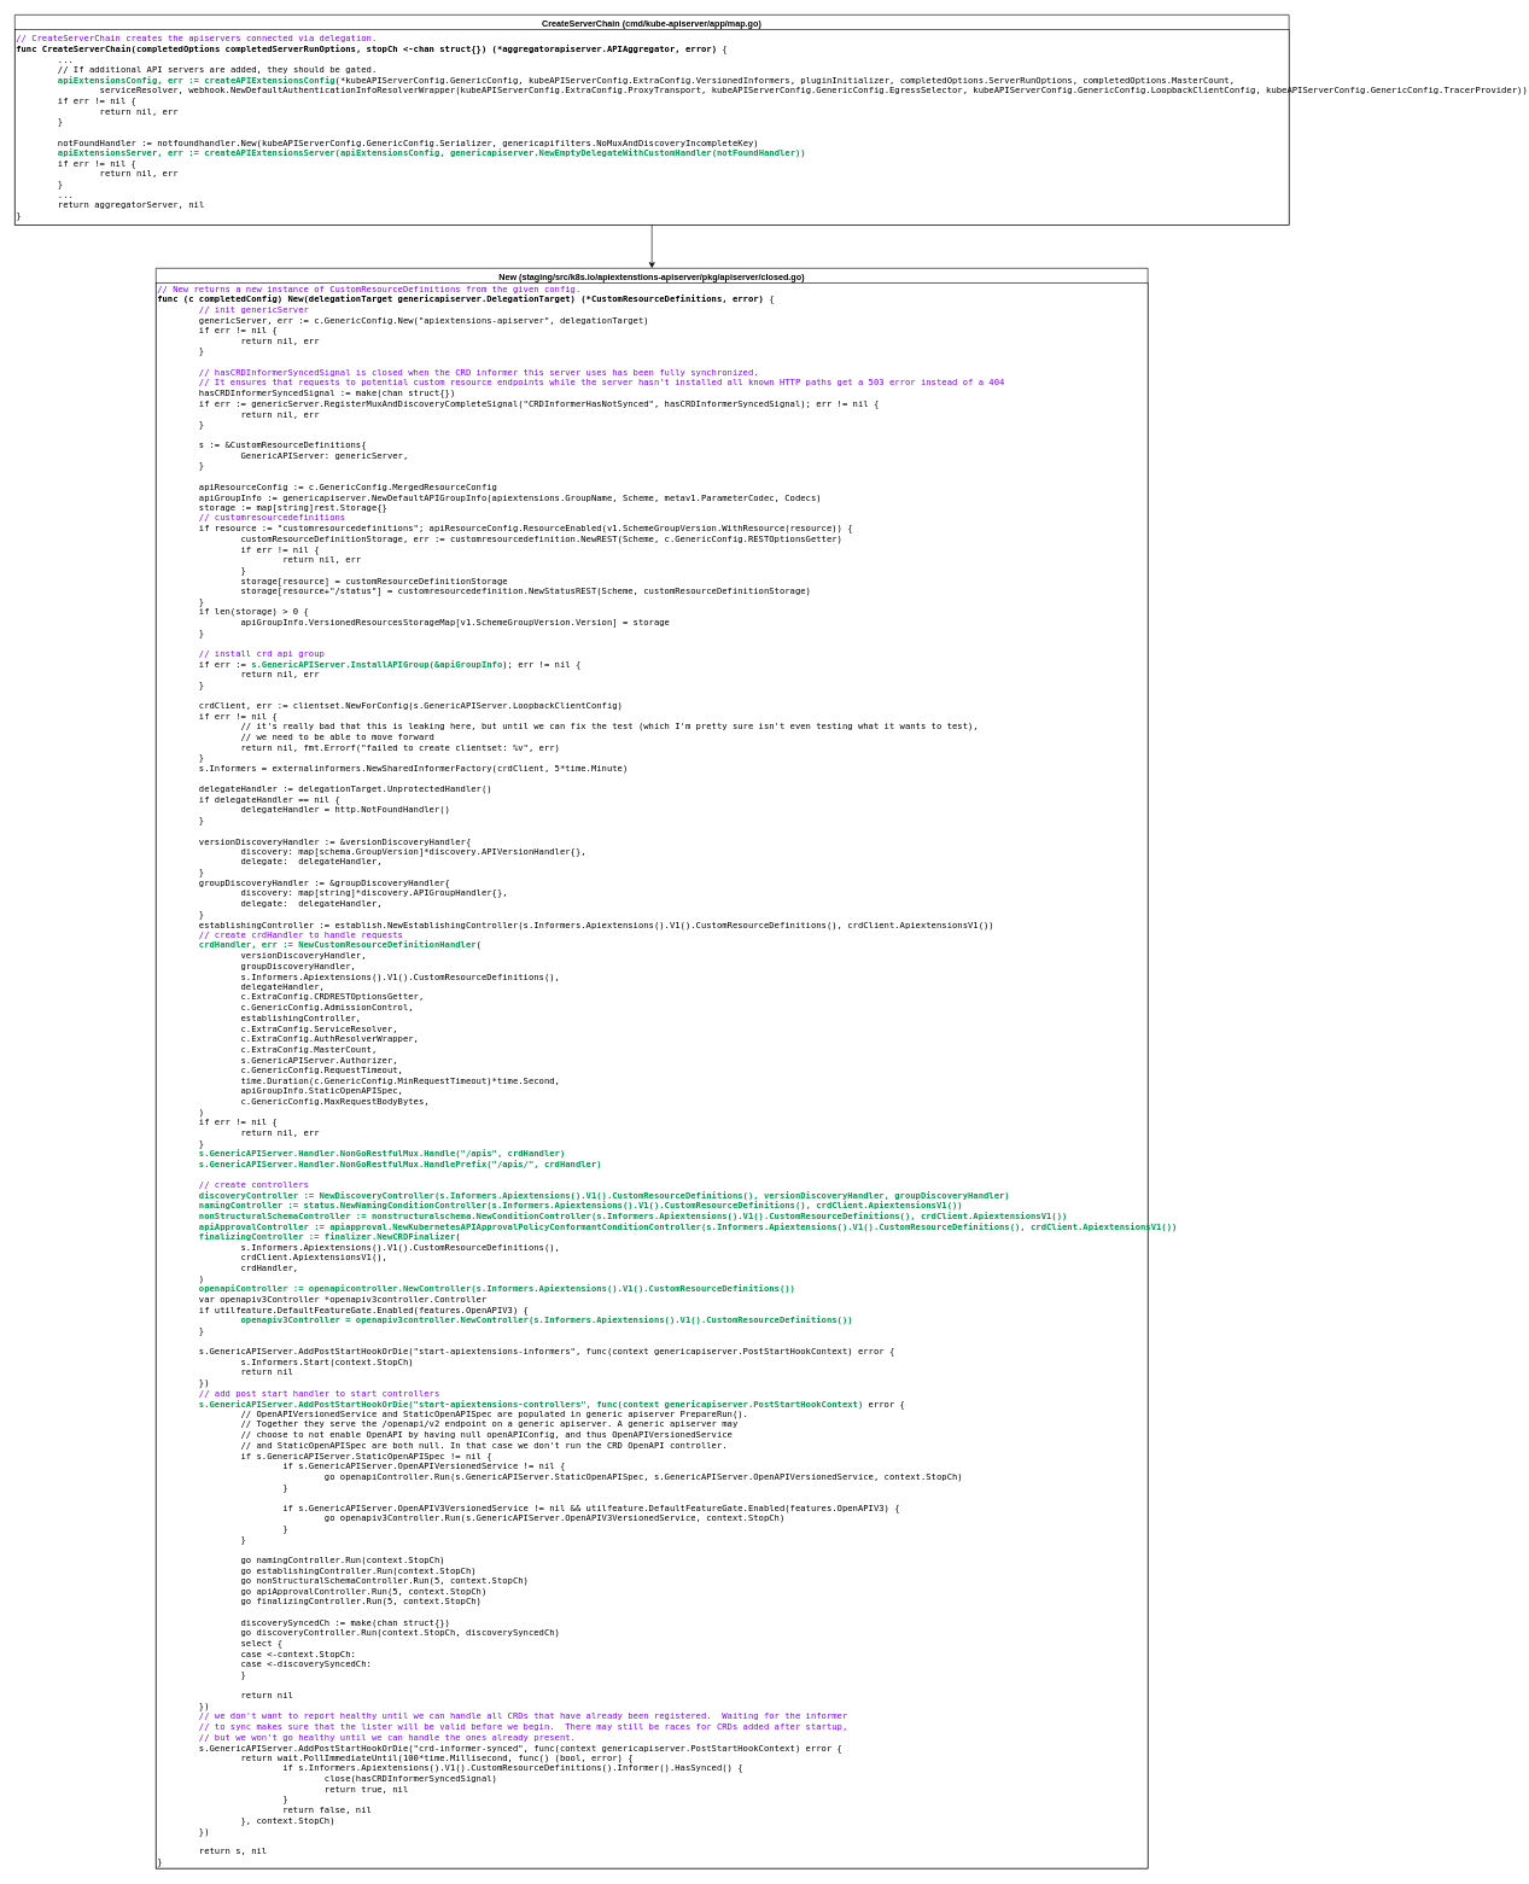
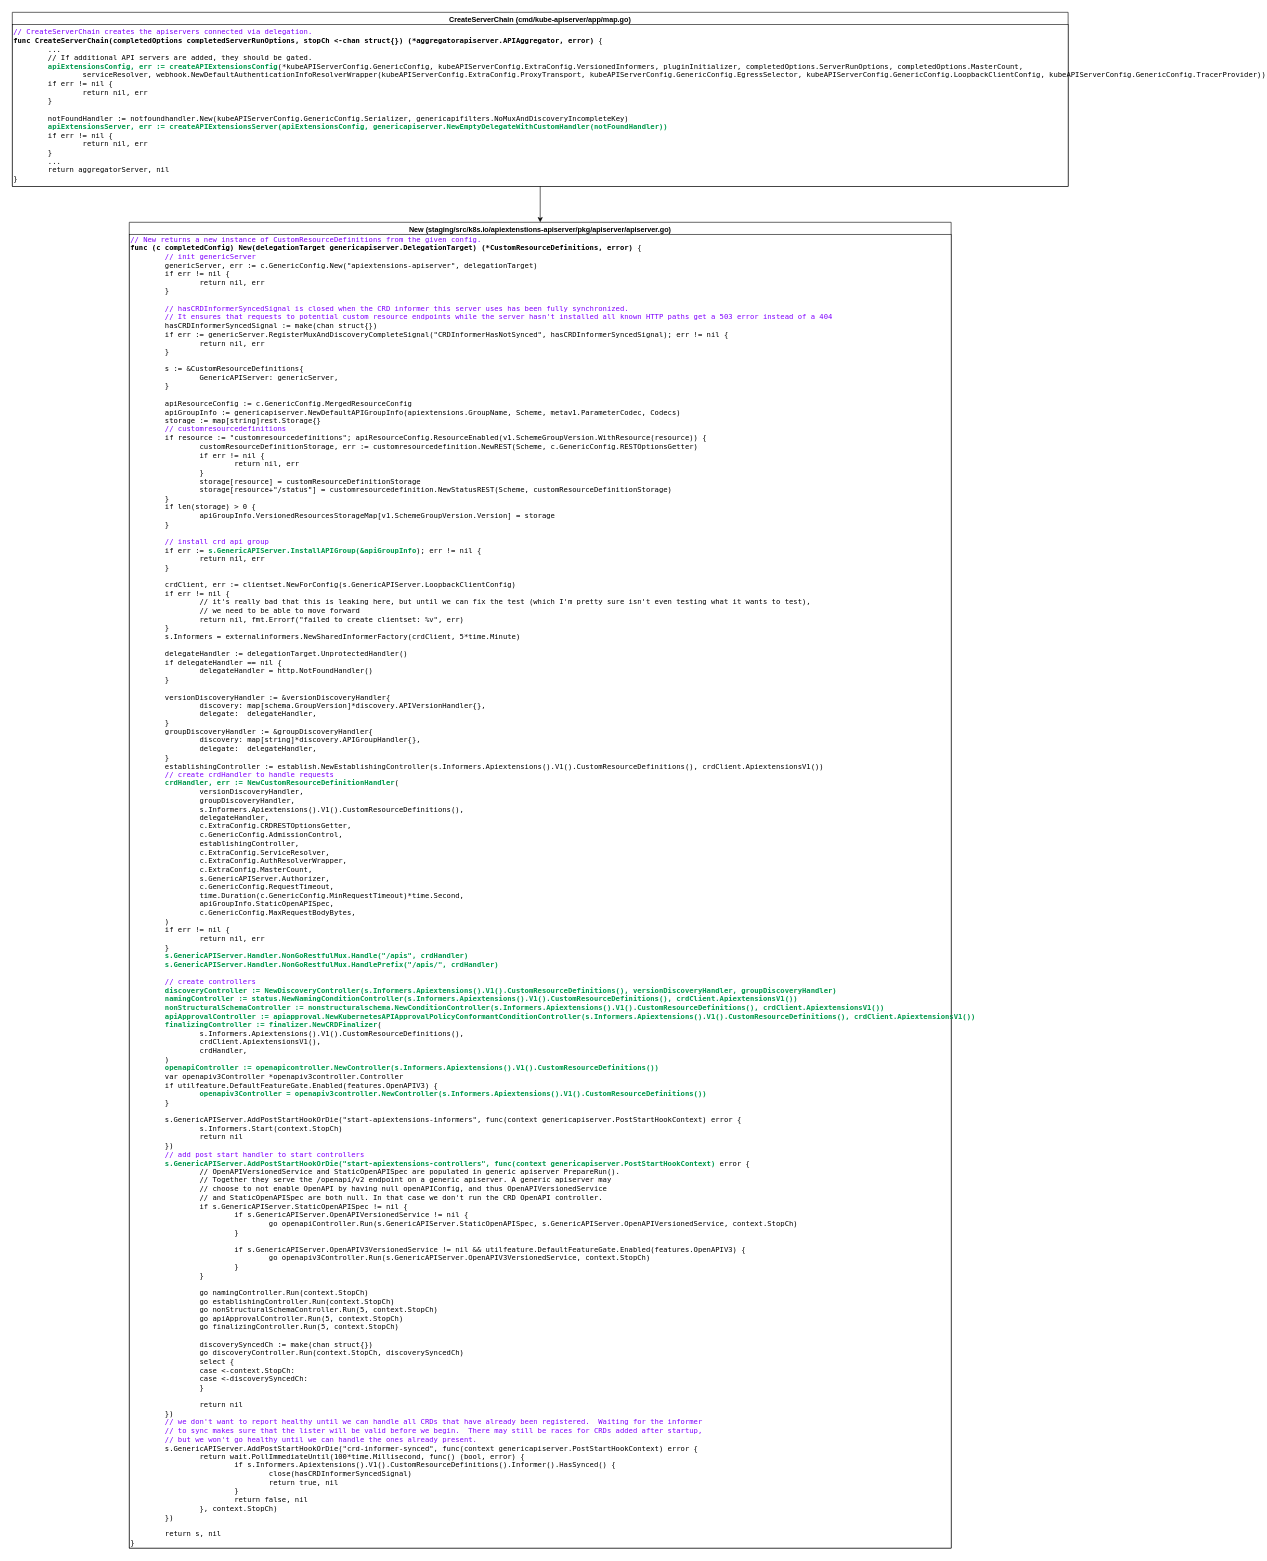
- <mxCell id="4" value="New (staging/src/k8s.io/apiextenstions-apiserver/pkg/apiserver/closed.go)" style="swimlane;fontColor=#000000;" vertex="1" parent="1"><mxGeometry x="215" y="370" width="1370" height="2210" as="geometry" /></mxCell>
+ <mxCell id="4" value="New (staging/src/k8s.io/apiextenstions-apiserver/pkg/apiserver/apiserver.go)" style="swimlane;fontColor=#000000;" vertex="1" parent="1"><mxGeometry x="215" y="370" width="1370" height="2210" as="geometry" /></mxCell>
